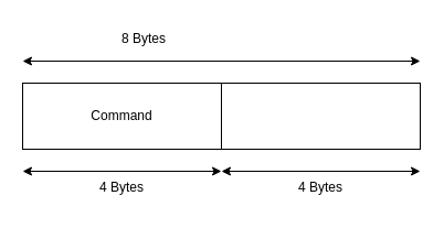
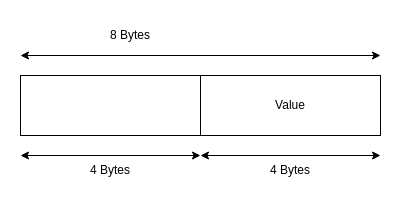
- <mxCell id="10" value="Command" style="text;html=1;strokeColor=none;fillColor=none;align=center;verticalAlign=middle;whiteSpace=wrap;rounded=0;" vertex="1" parent="1"><mxGeometry x="80" y="90" width="60" height="30" as="geometry" /></mxCell>
+ <mxCell id="11" value="Value" style="text;html=1;strokeColor=none;fillColor=none;align=center;verticalAlign=middle;whiteSpace=wrap;rounded=0;" vertex="1" parent="1"><mxGeometry x="260" y="90" width="60" height="30" as="geometry" /></mxCell>
